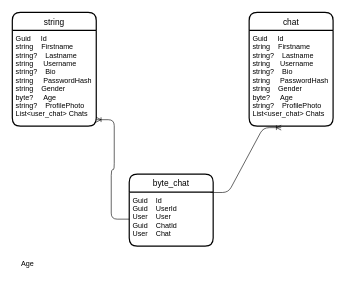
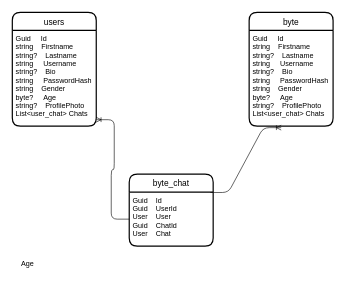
- <mxCell id="3" value="string" style="swimlane;childLayout=stackLayout;horizontal=1;startSize=30;horizontalStack=0;rounded=1;fontSize=14;fontStyle=0;strokeWidth=2;resizeParent=0;resizeLast=1;shadow=0;dashed=0;align=center;" vertex="1" parent="1"><mxGeometry x="20" y="20" width="140" height="190" as="geometry" /></mxCell>
+ <mxCell id="3" value="users" style="swimlane;childLayout=stackLayout;horizontal=1;startSize=30;horizontalStack=0;rounded=1;fontSize=14;fontStyle=0;strokeWidth=2;resizeParent=0;resizeLast=1;shadow=0;dashed=0;align=center;" vertex="1" parent="1"><mxGeometry x="20" y="20" width="140" height="190" as="geometry" /></mxCell>
- <mxCell id="7" value="chat" style="swimlane;childLayout=stackLayout;horizontal=1;startSize=30;horizontalStack=0;rounded=1;fontSize=14;fontStyle=0;strokeWidth=2;resizeParent=0;resizeLast=1;shadow=0;dashed=0;align=center;" vertex="1" parent="1"><mxGeometry x="415" y="20" width="140" height="190" as="geometry" /></mxCell>
+ <mxCell id="7" value="byte" style="swimlane;childLayout=stackLayout;horizontal=1;startSize=30;horizontalStack=0;rounded=1;fontSize=14;fontStyle=0;strokeWidth=2;resizeParent=0;resizeLast=1;shadow=0;dashed=0;align=center;" vertex="1" parent="1"><mxGeometry x="415" y="20" width="140" height="190" as="geometry" /></mxCell>
